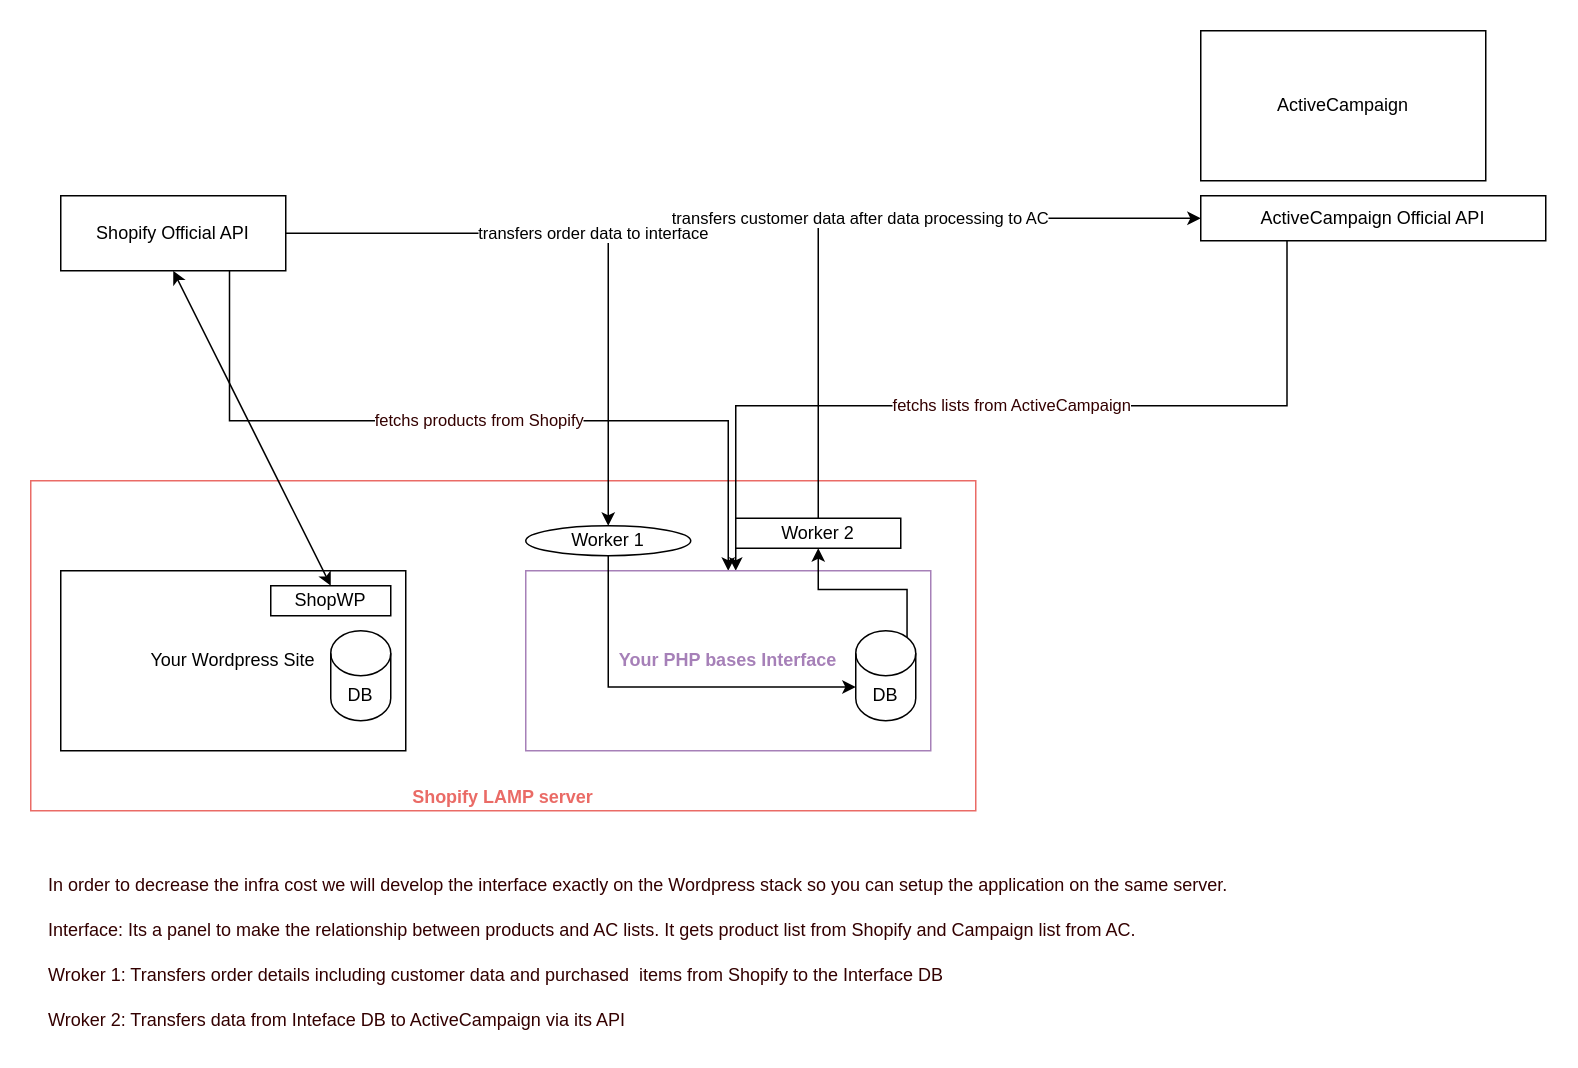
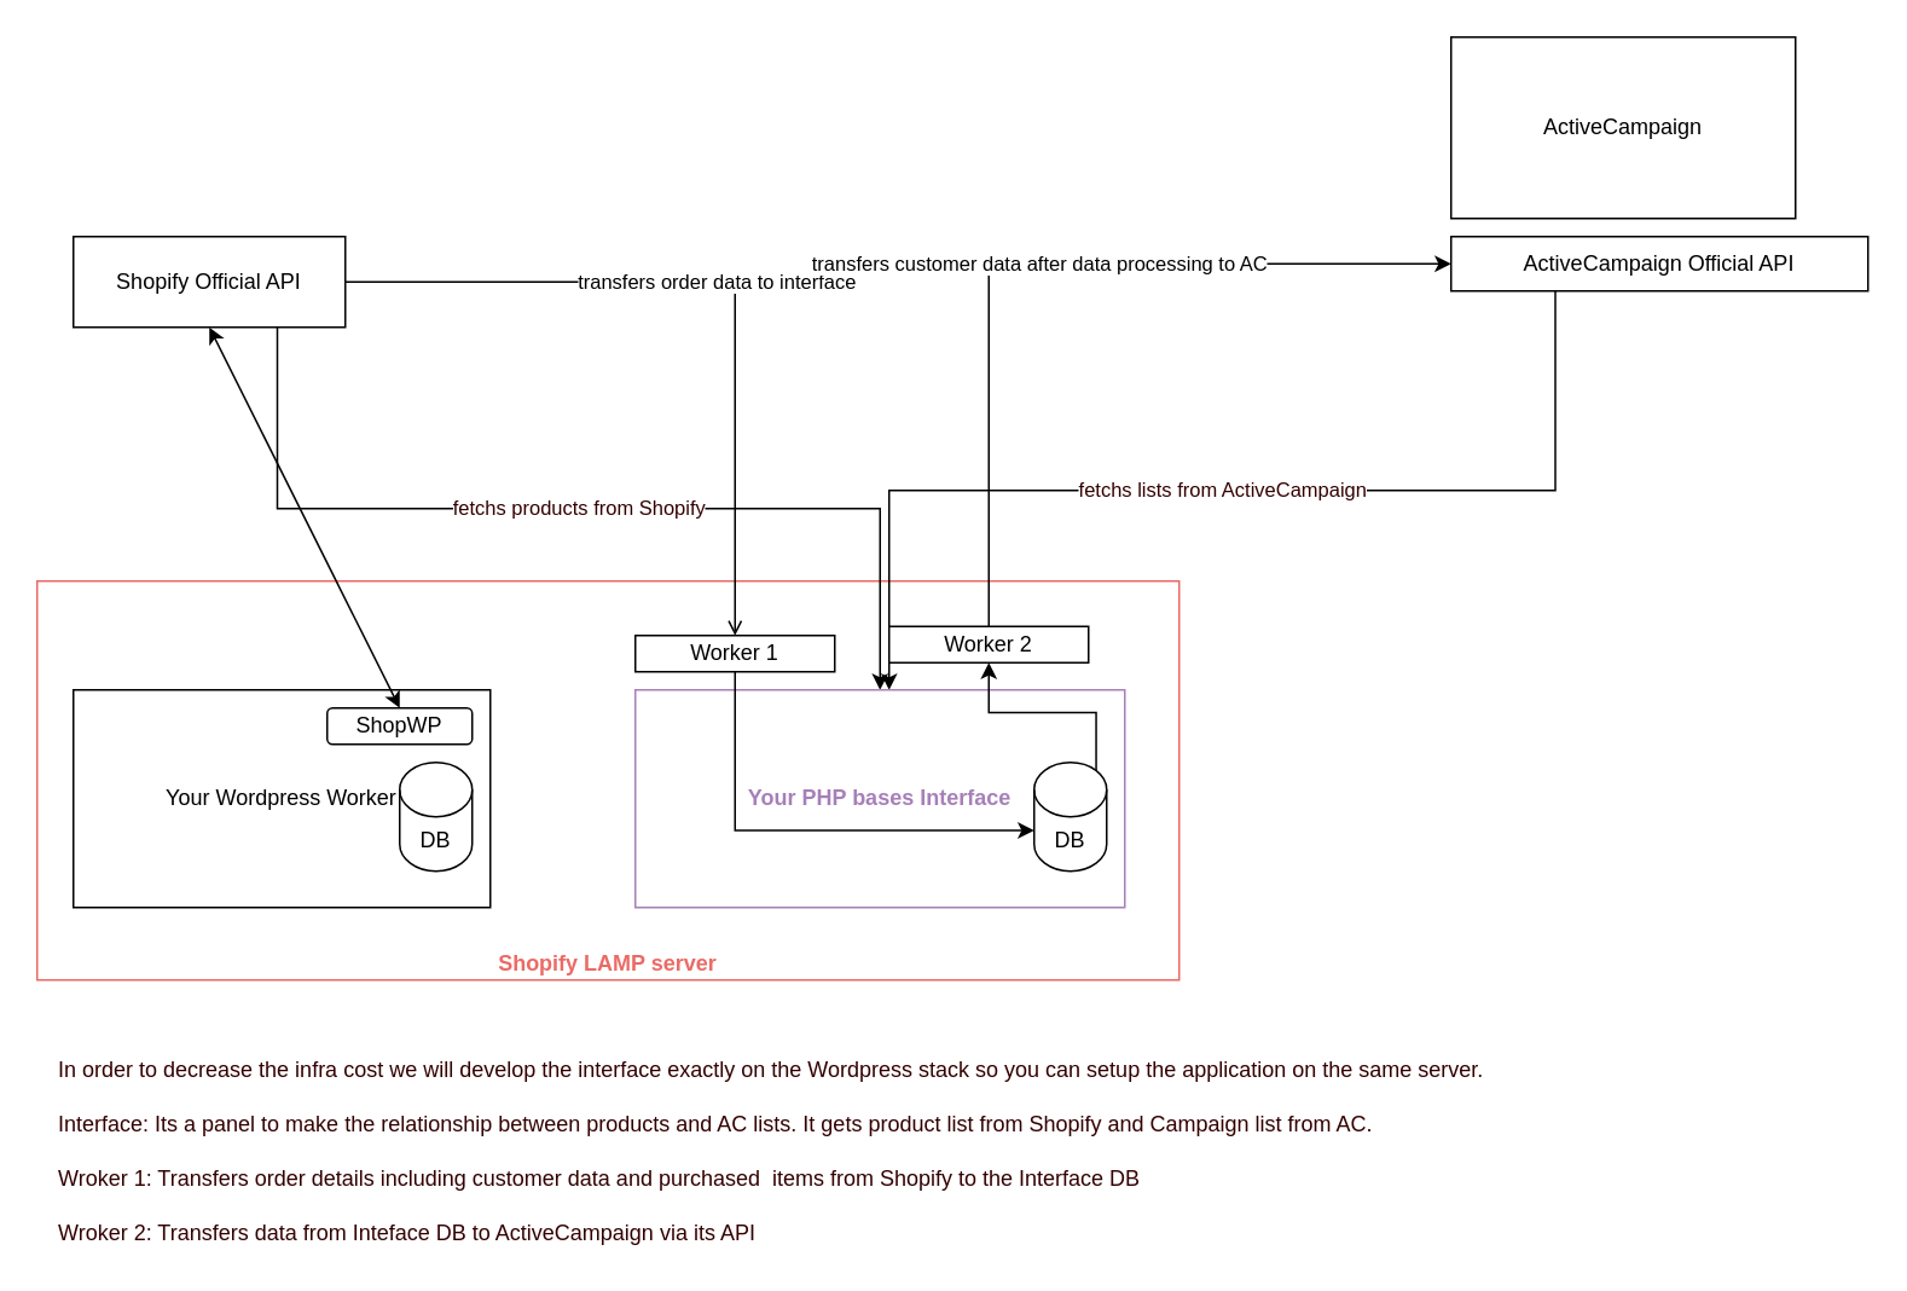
- <mxCell id="3" value="transfers order data to interface" style="edgeStyle=orthogonalEdgeStyle;rounded=0;orthogonalLoop=1;jettySize=auto;html=1;exitX=1;exitY=0.5;exitDx=0;exitDy=0;entryX=0.5;entryY=0;entryDx=0;entryDy=0;" edge="1" parent="1" source="5" target="15"><mxGeometry relative="1" as="geometry" /></mxCell>
+ <mxCell id="3" value="transfers order data to interface" style="edgeStyle=orthogonalEdgeStyle;rounded=0;orthogonalLoop=1;jettySize=auto;html=1;exitX=1;exitY=0.5;exitDx=0;exitDy=0;entryX=0.5;entryY=0;entryDx=0;entryDy=0;endArrow=open;" edge="1" parent="1" source="5" target="15"><mxGeometry relative="1" as="geometry" /></mxCell>
- <mxCell id="15" value="Worker 1" style="ellipse;whiteSpace=wrap;html=1;" vertex="1" parent="1"><mxGeometry x="350" y="350" width="110" height="20" as="geometry" /></mxCell>
+ <mxCell id="15" value="Worker 1" style="rounded=0;whiteSpace=wrap;html=1;" vertex="1" parent="1"><mxGeometry x="350" y="350" width="110" height="20" as="geometry" /></mxCell>
- <mxCell id="7" value="ShopWP" style="rounded=0;whiteSpace=wrap;html=1;" vertex="1" parent="1"><mxGeometry x="180" y="390" width="80" height="20" as="geometry" /></mxCell>
+ <mxCell id="7" value="ShopWP" style="whiteSpace=wrap;html=1;rounded=1;" vertex="1" parent="1"><mxGeometry x="180" y="390" width="80" height="20" as="geometry" /></mxCell>
- <mxCell id="6" value="Your Wordpress Site" style="rounded=0;whiteSpace=wrap;html=1;" vertex="1" parent="1"><mxGeometry x="40" y="380" width="230" height="120" as="geometry" /></mxCell>
+ <mxCell id="6" value="Your Wordpress Worker" style="rounded=0;whiteSpace=wrap;html=1;" vertex="1" parent="1"><mxGeometry x="40" y="380" width="230" height="120" as="geometry" /></mxCell>
